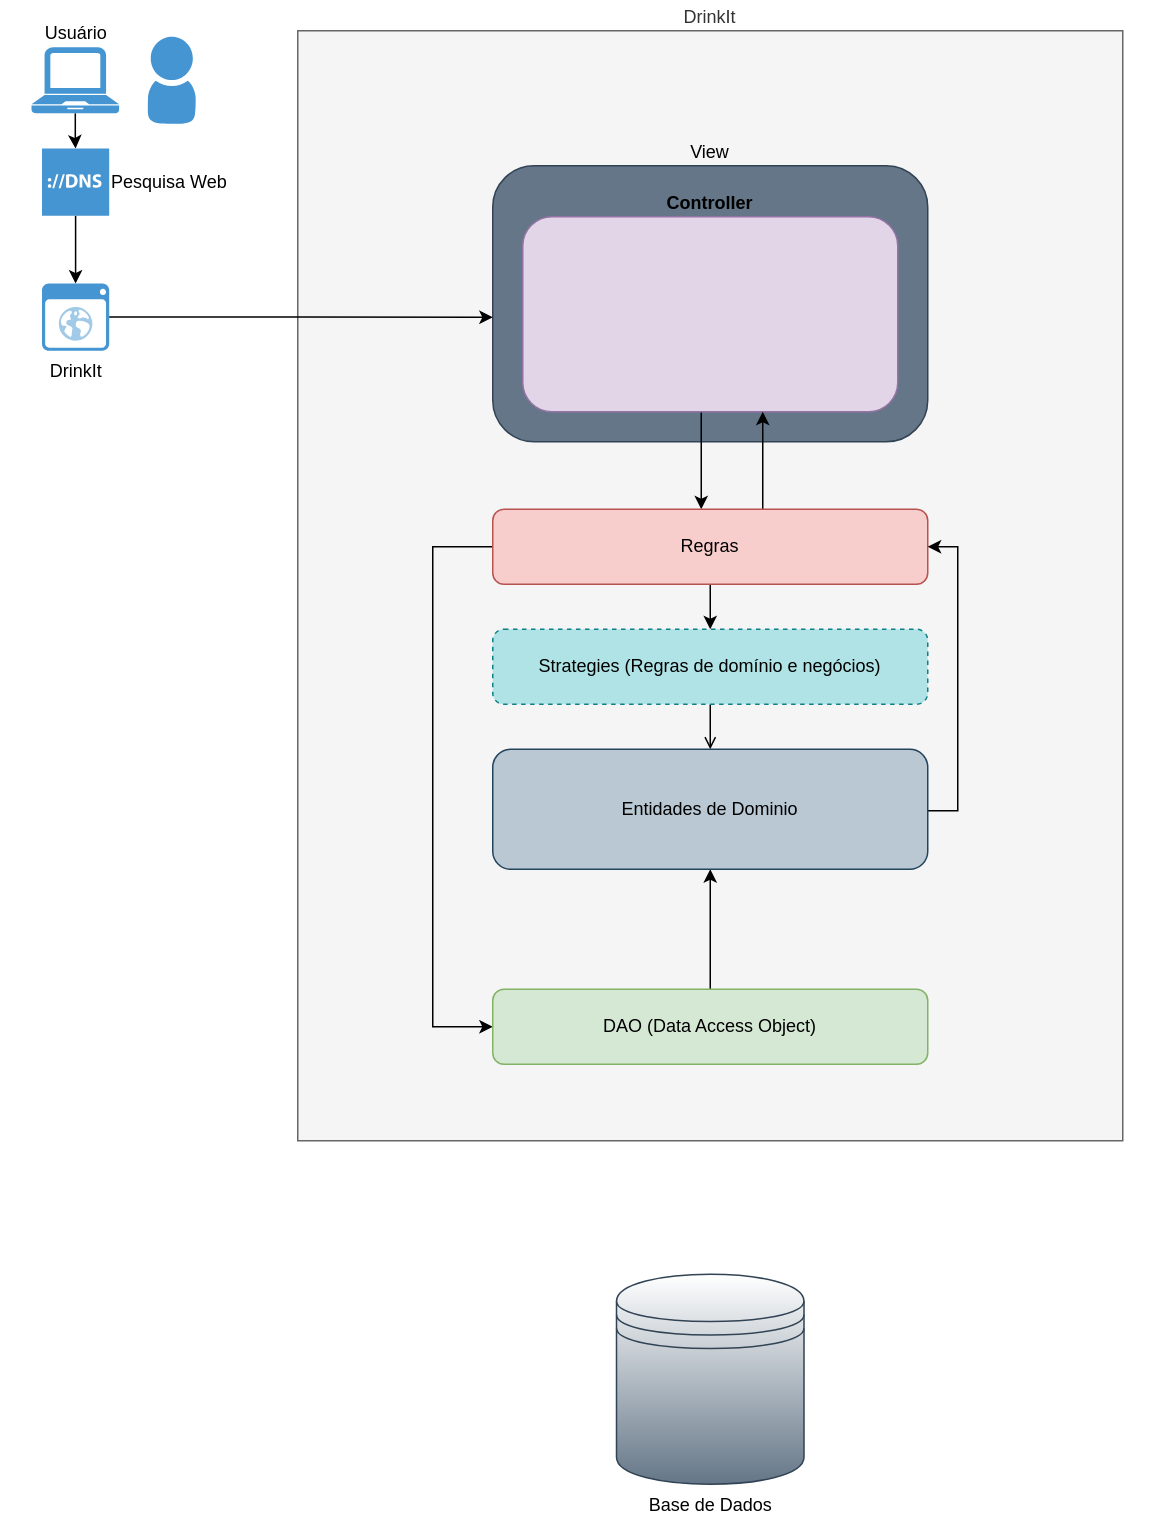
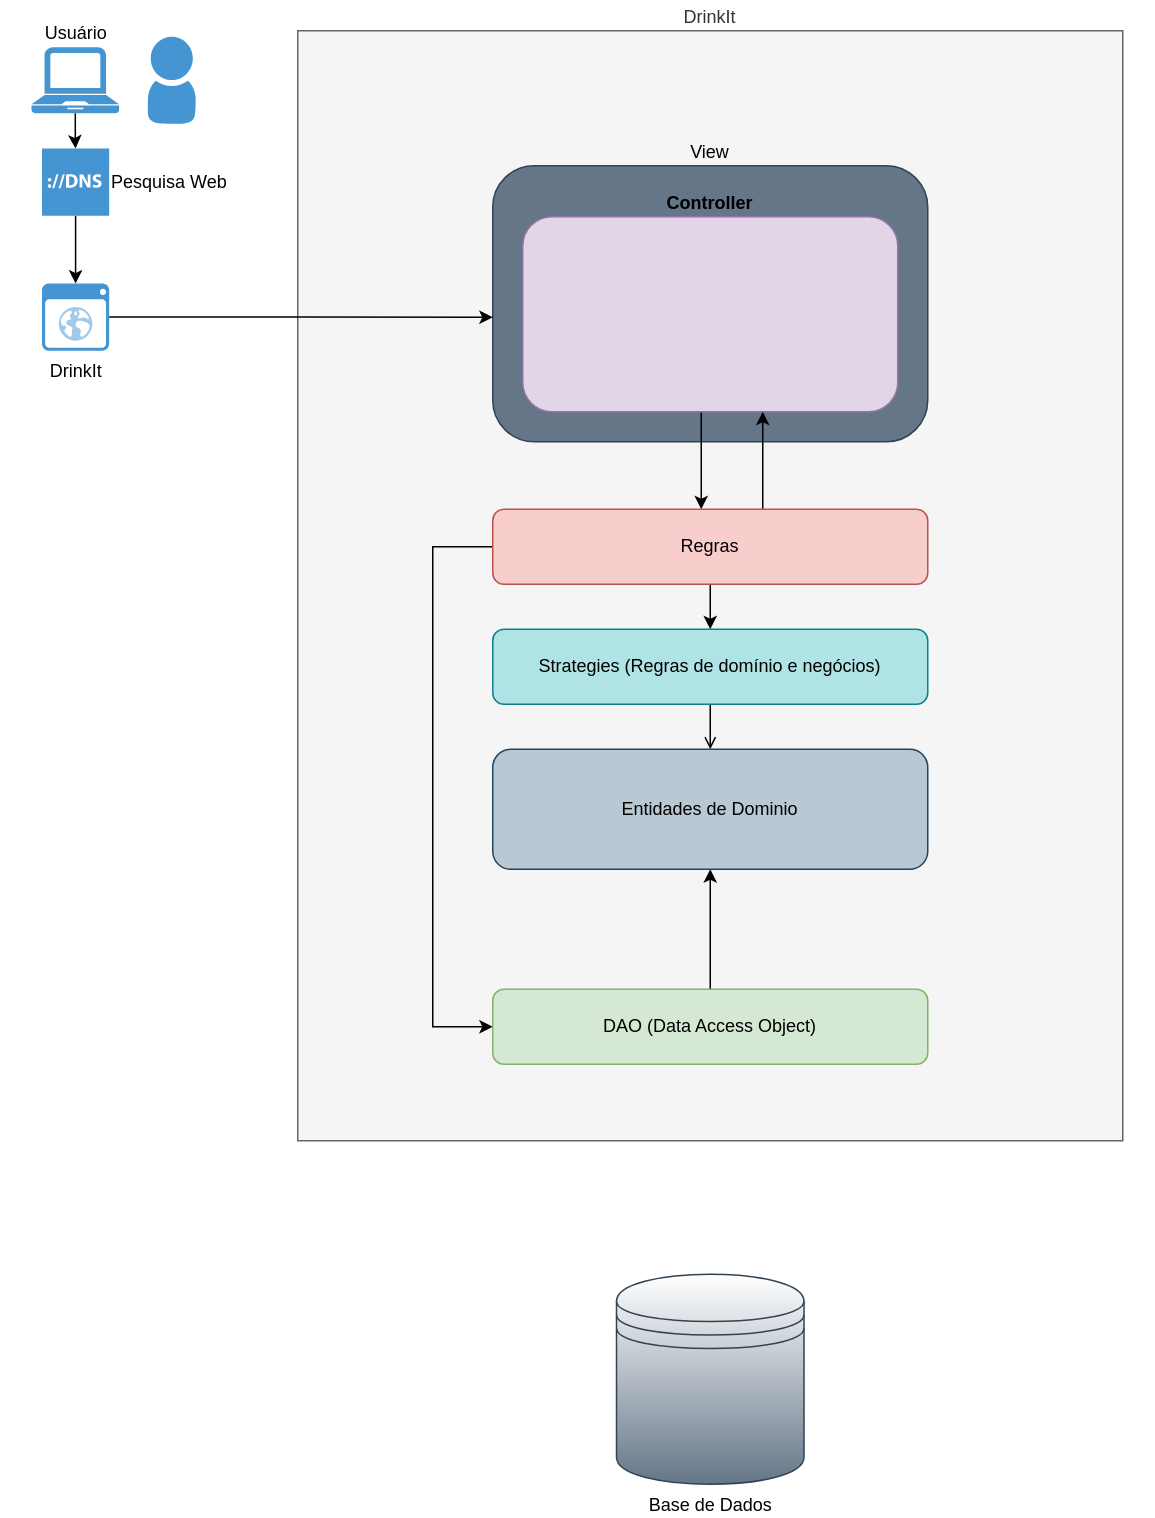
- <mxCell id="20" value="Strategies (Regras de domínio e negócios)" style="rounded=1;whiteSpace=wrap;html=1;labelBackgroundColor=none;align=center;fillColor=#b0e3e6;strokeColor=#0e8088;dashed=1;" vertex="1" parent="1"><mxGeometry x="328" y="419" width="290" height="50" as="geometry" /></mxCell>
+ <mxCell id="20" value="Strategies (Regras de domínio e negócios)" style="rounded=1;whiteSpace=wrap;html=1;labelBackgroundColor=none;align=center;fillColor=#b0e3e6;strokeColor=#0e8088;" vertex="1" parent="1"><mxGeometry x="328" y="419" width="290" height="50" as="geometry" /></mxCell>
- <mxCell id="21" style="edgeStyle=orthogonalEdgeStyle;rounded=0;orthogonalLoop=1;jettySize=auto;html=1;entryX=1;entryY=0.5;entryDx=0;entryDy=0;fontColor=#000000;" edge="1" parent="1" source="22" target="15"><mxGeometry relative="1" as="geometry"><Array as="points"><mxPoint x="638" y="540" /><mxPoint x="638" y="364" /></Array></mxGeometry></mxCell>
